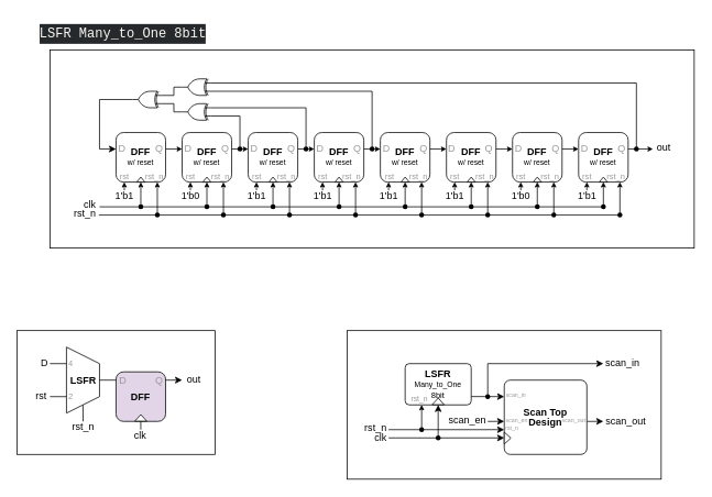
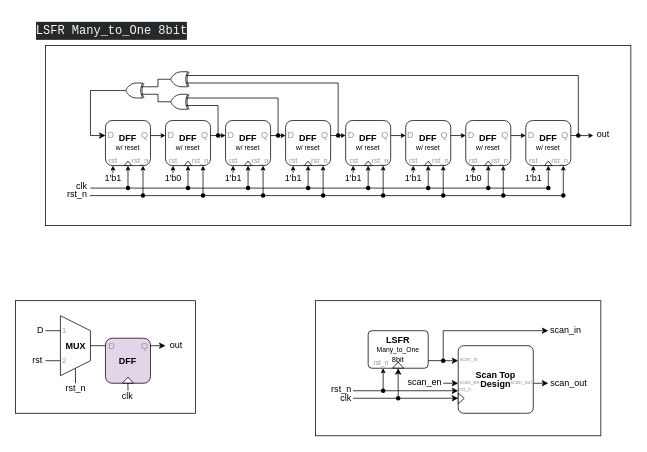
- <mxCell id="19" value="4" style="text;html=1;align=center;verticalAlign=middle;resizable=0;points=[];autosize=1;strokeColor=none;fillColor=none;fontColor=#999999;fontSize=10;" parent="1" vertex="1"><mxGeometry x="70" y="423.5" width="30" height="30" as="geometry" /></mxCell>
+ <mxCell id="19" value="1" style="text;html=1;align=center;verticalAlign=middle;resizable=0;points=[];autosize=1;strokeColor=none;fillColor=none;fontColor=#999999;fontSize=10;" parent="1" vertex="1"><mxGeometry x="70" y="423.5" width="30" height="30" as="geometry" /></mxCell>
- <mxCell id="8" value="&lt;b&gt;LSFR&lt;/b&gt;" style="text;html=1;align=center;verticalAlign=middle;resizable=0;points=[];autosize=1;strokeColor=none;fillColor=none;" parent="1" vertex="1"><mxGeometry x="75" y="446" width="50" height="30" as="geometry" /></mxCell>
+ <mxCell id="8" value="&lt;b&gt;MUX&lt;/b&gt;" style="text;html=1;align=center;verticalAlign=middle;resizable=0;points=[];autosize=1;strokeColor=none;fillColor=none;" parent="1" vertex="1"><mxGeometry x="75" y="446" width="50" height="30" as="geometry" /></mxCell>
